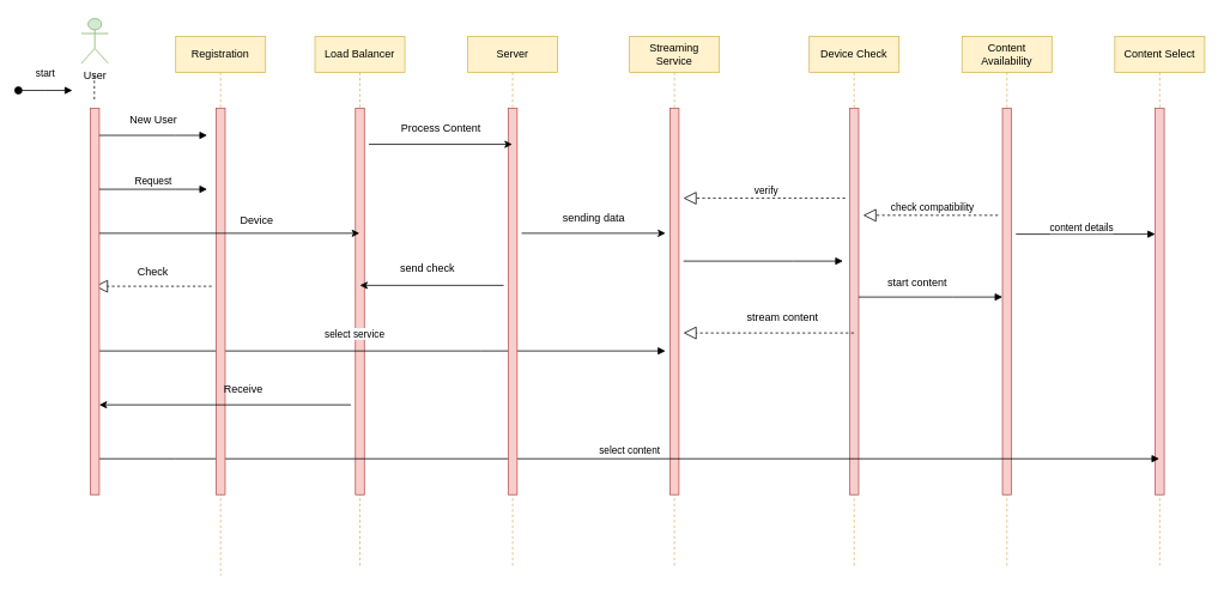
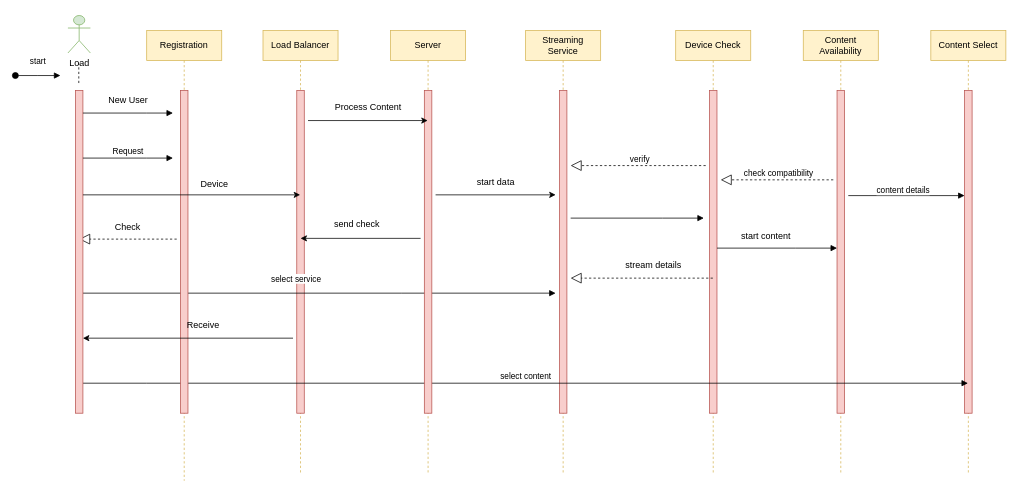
- <mxCell id="27" value="User" style="shape=umlActor;verticalLabelPosition=bottom;verticalAlign=top;html=1;fillColor=#d5e8d4;strokeColor=#82b366;" parent="1" vertex="1"><mxGeometry x="90" y="20" width="30" height="50" as="geometry" /></mxCell>
+ <mxCell id="27" value="Load" style="shape=umlActor;verticalLabelPosition=bottom;verticalAlign=top;html=1;fillColor=#d5e8d4;strokeColor=#82b366;" parent="1" vertex="1"><mxGeometry x="90" y="20" width="30" height="50" as="geometry" /></mxCell>
- <mxCell id="47" value="sending data" style="text;html=1;align=center;verticalAlign=middle;resizable=0;points=[];autosize=1;strokeColor=none;fillColor=none;" vertex="1" parent="1"><mxGeometry x="615" y="228" width="90" height="30" as="geometry" /></mxCell>
+ <mxCell id="47" value="start data" style="text;html=1;align=center;verticalAlign=middle;resizable=0;points=[];autosize=1;strokeColor=none;fillColor=none;" vertex="1" parent="1"><mxGeometry x="615" y="228" width="90" height="30" as="geometry" /></mxCell>
- <mxCell id="19" value="stream content" style="text;html=1;align=center;verticalAlign=middle;resizable=0;points=[];autosize=1;strokeColor=none;fillColor=none;" parent="1" vertex="1"><mxGeometry x="820" y="338" width="100" height="30" as="geometry" /></mxCell>
+ <mxCell id="19" value="stream details" style="text;html=1;align=center;verticalAlign=middle;resizable=0;points=[];autosize=1;strokeColor=none;fillColor=none;" parent="1" vertex="1"><mxGeometry x="820" y="338" width="100" height="30" as="geometry" /></mxCell>
